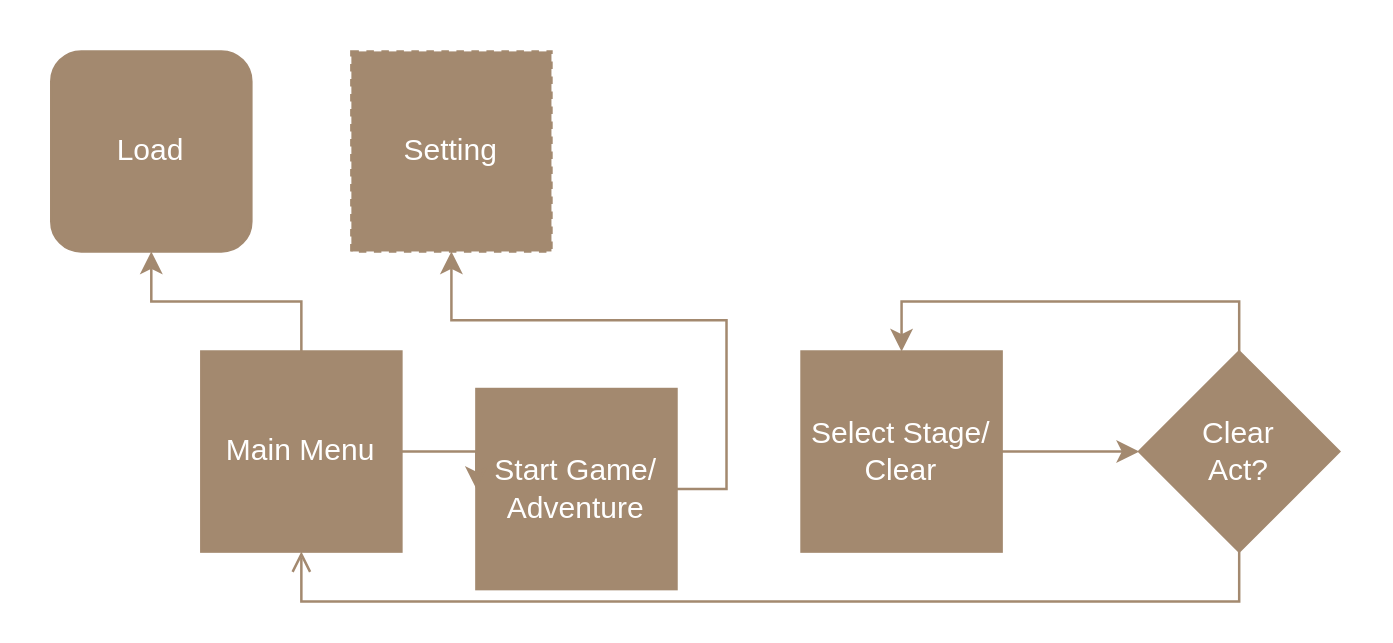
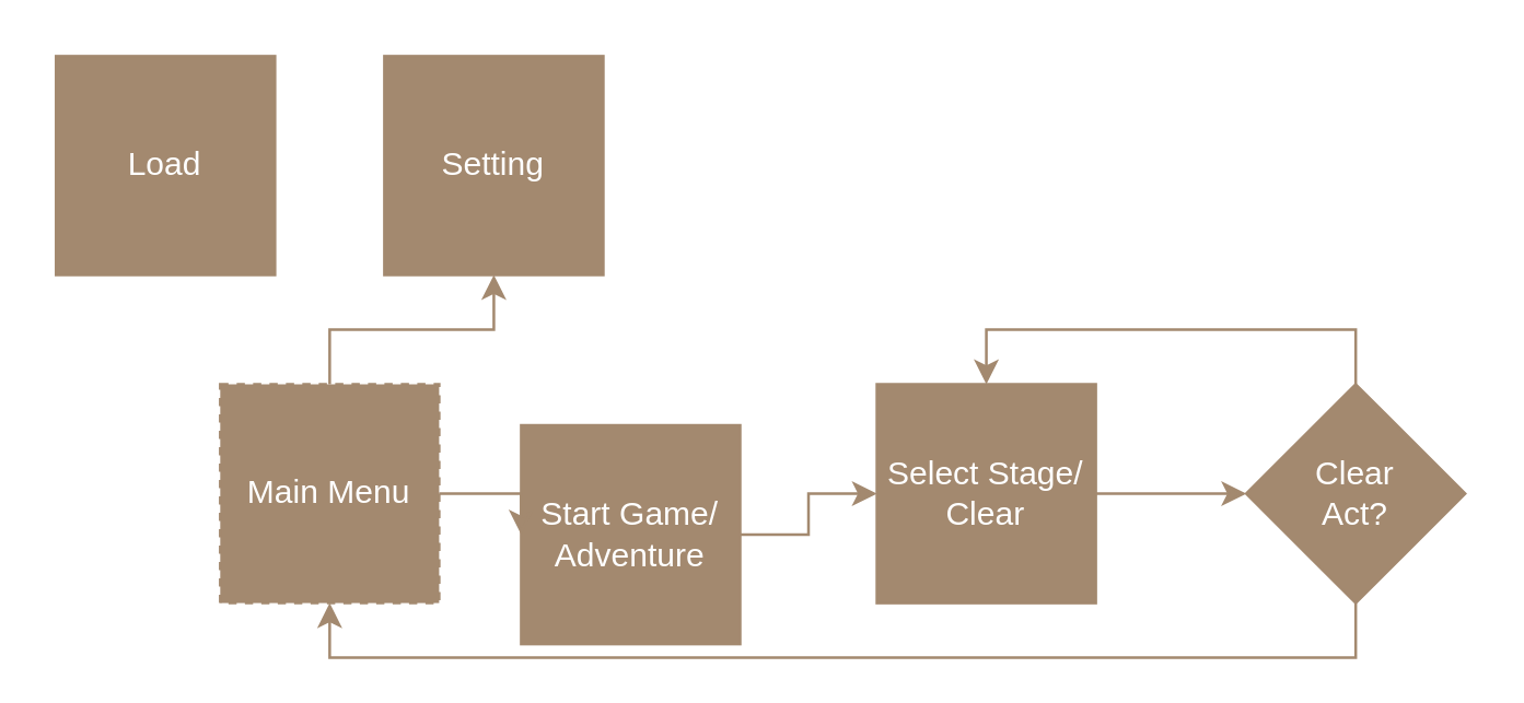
- <mxCell id="15" value="&lt;font color=&quot;#ffffff&quot;&gt;Load&lt;/font&gt;" style="whiteSpace=wrap;html=1;aspect=fixed;fillColor=#A3896F;strokeColor=#A3896F;rounded=1;" parent="1" vertex="1"><mxGeometry x="20" y="20" width="80" height="80" as="geometry" /></mxCell>
+ <mxCell id="15" value="&lt;font color=&quot;#ffffff&quot;&gt;Load&lt;/font&gt;" style="whiteSpace=wrap;html=1;aspect=fixed;fillColor=#A3896F;strokeColor=#A3896F;" parent="1" vertex="1"><mxGeometry x="20" y="20" width="80" height="80" as="geometry" /></mxCell>
- <mxCell id="14" value="&lt;font color=&quot;#ffffff&quot;&gt;Setting&lt;/font&gt;" style="whiteSpace=wrap;html=1;aspect=fixed;fillColor=#A3896F;strokeColor=#A3896F;dashed=1;" parent="1" vertex="1"><mxGeometry x="140" y="20" width="80" height="80" as="geometry" /></mxCell>
+ <mxCell id="14" value="&lt;font color=&quot;#ffffff&quot;&gt;Setting&lt;/font&gt;" style="whiteSpace=wrap;html=1;aspect=fixed;fillColor=#A3896F;strokeColor=#A3896F;" parent="1" vertex="1"><mxGeometry x="140" y="20" width="80" height="80" as="geometry" /></mxCell>
- <mxCell id="12" style="edgeStyle=orthogonalEdgeStyle;rounded=0;orthogonalLoop=1;jettySize=auto;html=1;exitX=0.5;exitY=0;exitDx=0;exitDy=0;entryX=0.5;entryY=1;entryDx=0;entryDy=0;strokeColor=#A3896F;" parent="1" source="13" target="15" edge="1"><mxGeometry relative="1" as="geometry" /></mxCell>
+ <mxCell id="11" style="edgeStyle=orthogonalEdgeStyle;rounded=0;orthogonalLoop=1;jettySize=auto;html=1;exitX=0.5;exitY=0;exitDx=0;exitDy=0;entryX=0.5;entryY=1;entryDx=0;entryDy=0;strokeColor=#A3896F;" parent="1" source="13" target="14" edge="1"><mxGeometry relative="1" as="geometry" /></mxCell>
- <mxCell id="8" style="edgeStyle=orthogonalEdgeStyle;rounded=0;orthogonalLoop=1;jettySize=auto;html=1;exitX=1;exitY=0.5;exitDx=0;exitDy=0;strokeColor=#A3896F;" parent="1" source="9" target="14" edge="1"><mxGeometry relative="1" as="geometry" /></mxCell>
+ <mxCell id="8" style="edgeStyle=orthogonalEdgeStyle;rounded=0;orthogonalLoop=1;jettySize=auto;html=1;exitX=1;exitY=0.5;exitDx=0;exitDy=0;entryX=0;entryY=0.5;entryDx=0;entryDy=0;strokeColor=#A3896F;" parent="1" source="9" target="3" edge="1"><mxGeometry relative="1" as="geometry" /></mxCell>
- <mxCell id="13" value="&lt;font color=&quot;#ffffff&quot;&gt;Main Menu&lt;/font&gt;" style="whiteSpace=wrap;html=1;aspect=fixed;fillColor=#A3896F;strokeColor=#A3896F;" parent="1" vertex="1"><mxGeometry y="140" width="80" height="80" as="geometry" x="80" /></mxCell>
+ <mxCell id="13" value="&lt;font color=&quot;#ffffff&quot;&gt;Main Menu&lt;/font&gt;" style="whiteSpace=wrap;html=1;aspect=fixed;fillColor=#A3896F;strokeColor=#A3896F;dashed=1;" parent="1" vertex="1"><mxGeometry y="140" width="80" height="80" as="geometry" x="80" /></mxCell>
- <mxCell id="5" style="edgeStyle=orthogonalEdgeStyle;rounded=0;orthogonalLoop=1;jettySize=auto;html=1;exitX=0.5;exitY=1;exitDx=0;exitDy=0;entryX=0.5;entryY=1;entryDx=0;entryDy=0;strokeColor=#A3896F;endArrow=open;" parent="1" source="7" target="13" edge="1"><mxGeometry relative="1" as="geometry" /></mxCell>
+ <mxCell id="5" style="edgeStyle=orthogonalEdgeStyle;rounded=0;orthogonalLoop=1;jettySize=auto;html=1;exitX=0.5;exitY=1;exitDx=0;exitDy=0;entryX=0.5;entryY=1;entryDx=0;entryDy=0;strokeColor=#A3896F;" parent="1" source="7" target="13" edge="1"><mxGeometry relative="1" as="geometry" /></mxCell>
